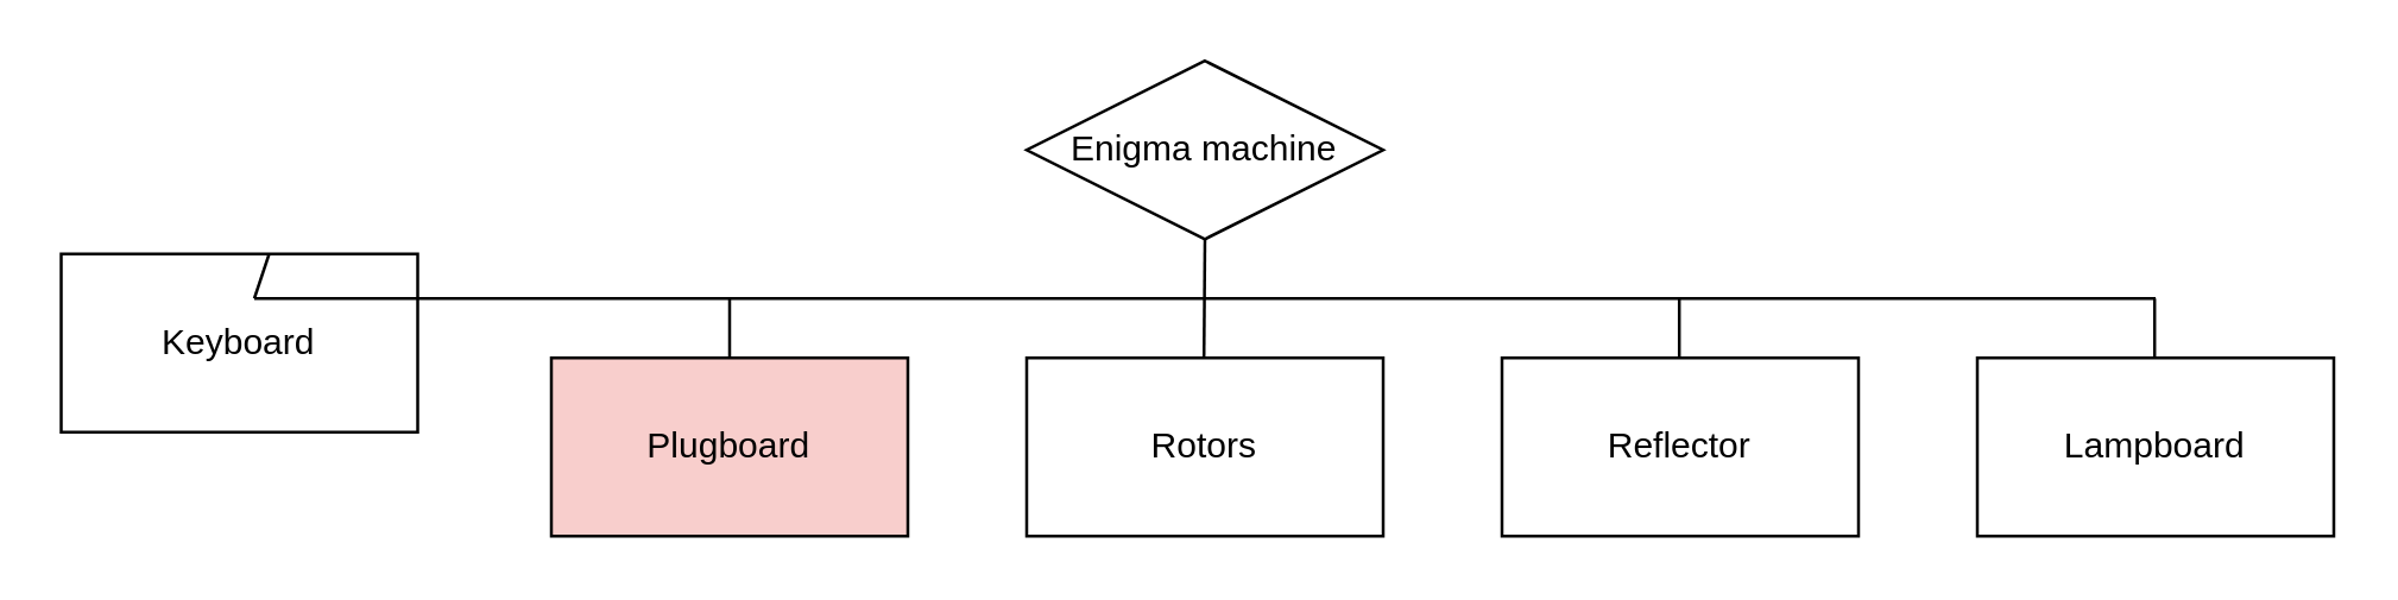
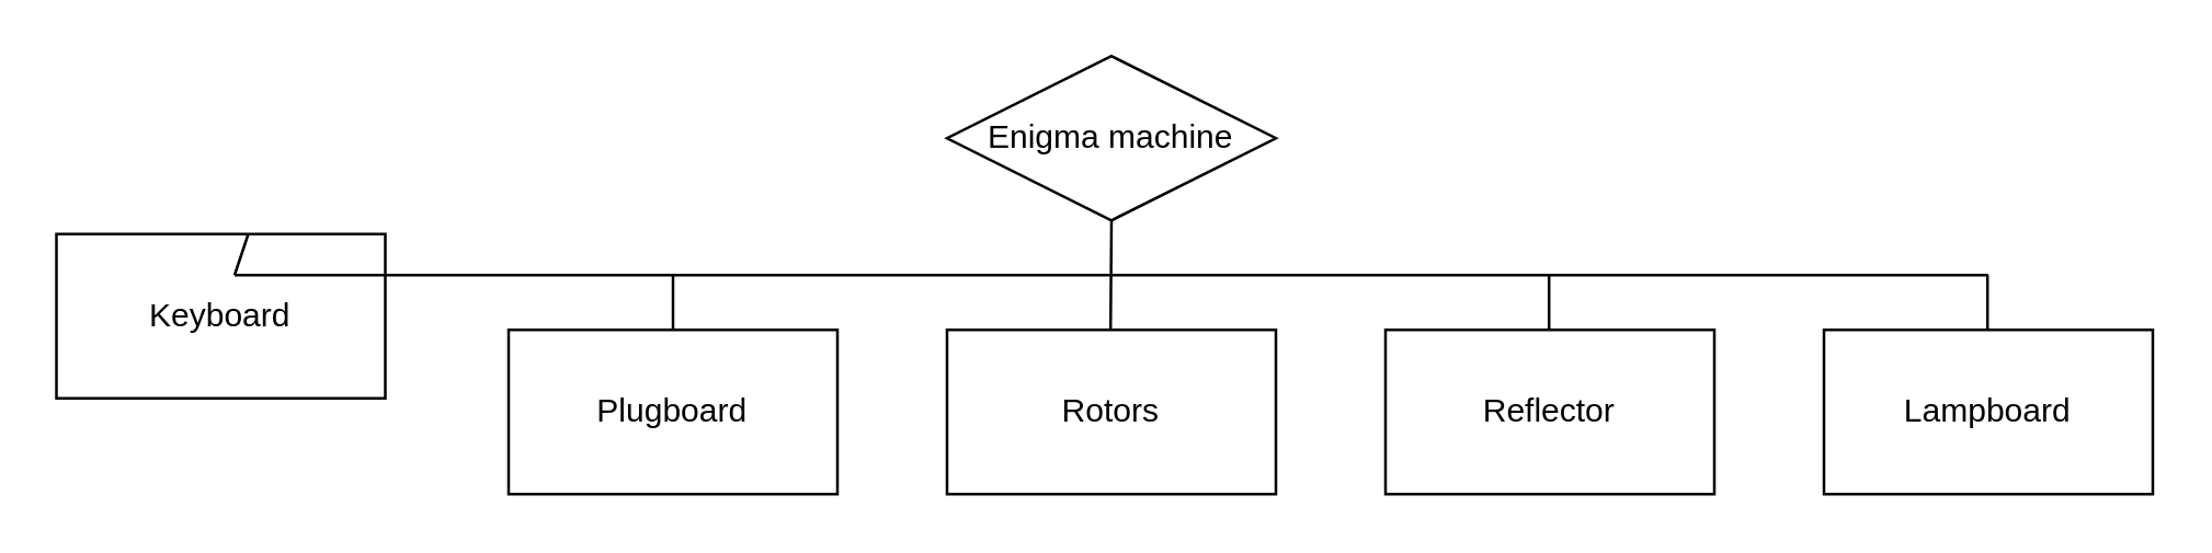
- <mxCell id="4" value="Plugboard" style="rounded=0;whiteSpace=wrap;html=1;fillColor=#f8cecc;" vertex="1" parent="1"><mxGeometry x="185" y="120" width="120" height="60" as="geometry" /></mxCell>
+ <mxCell id="4" value="Plugboard" style="rounded=0;whiteSpace=wrap;html=1;" vertex="1" parent="1"><mxGeometry x="185" y="120" width="120" height="60" as="geometry" /></mxCell>
